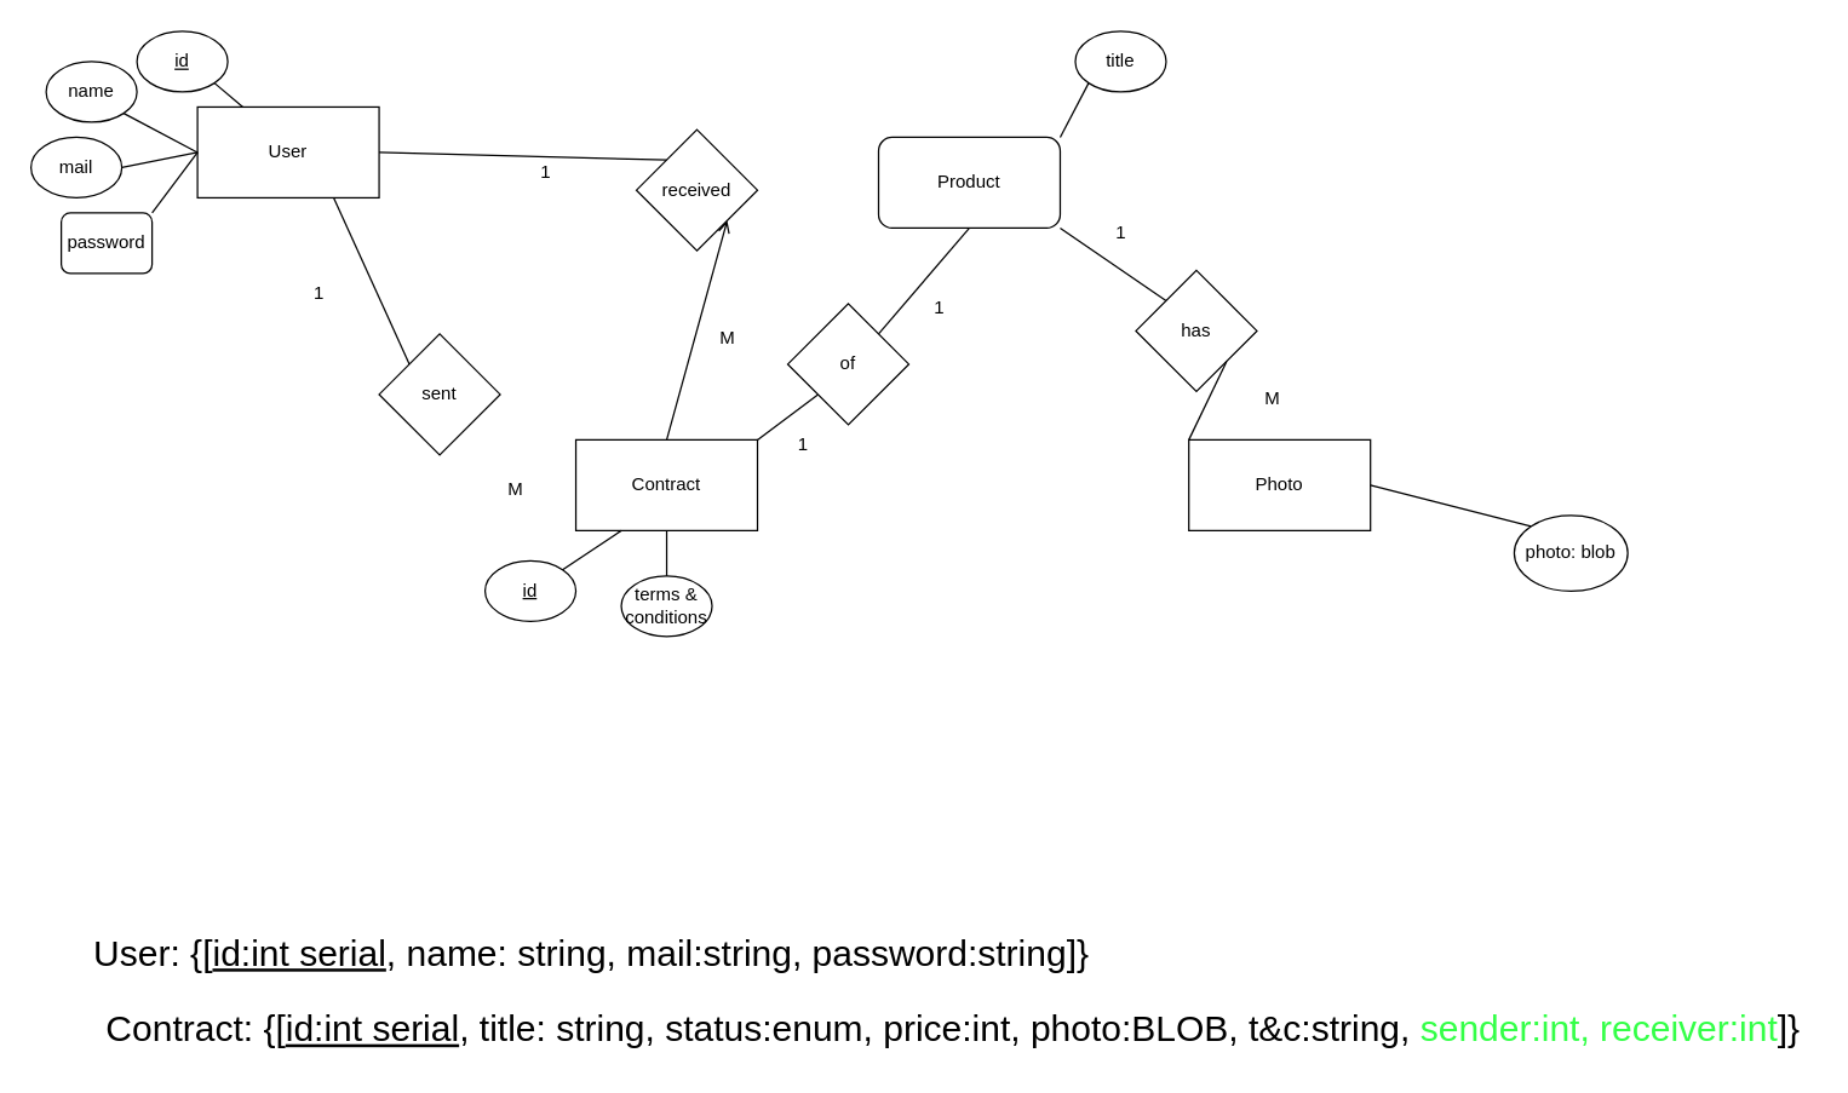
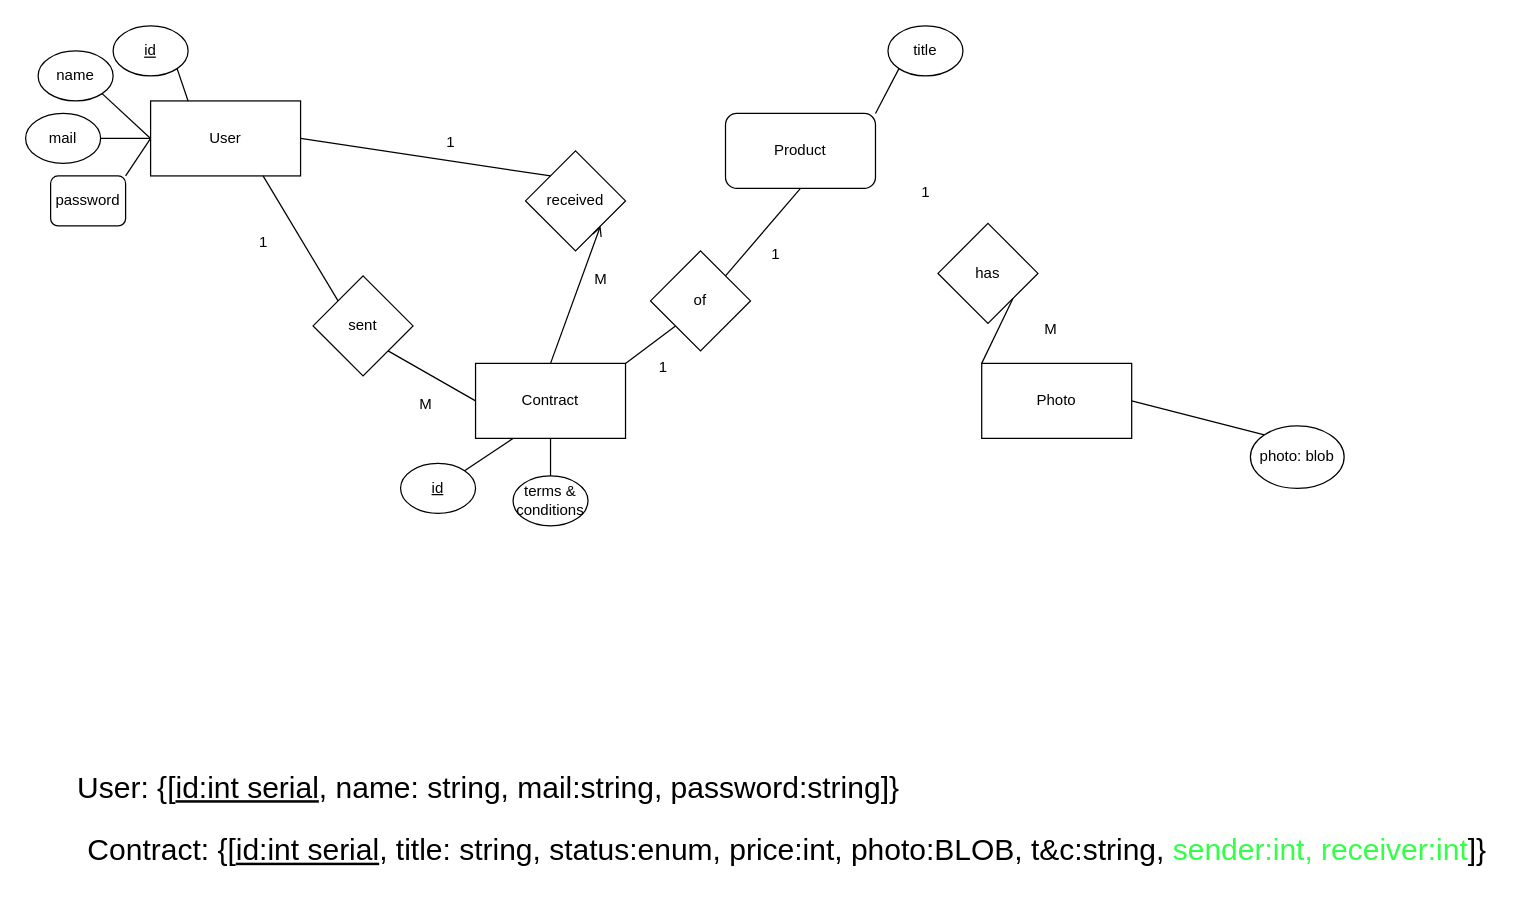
- <mxCell id="2" value="User" style="rounded=0;whiteSpace=wrap;html=1;" vertex="1" parent="1"><mxGeometry x="130" y="70" width="120" height="60" as="geometry" /></mxCell>
+ <mxCell id="2" value="User" style="rounded=0;whiteSpace=wrap;html=1;" vertex="1" parent="1"><mxGeometry x="120" y="80" width="120" height="60" as="geometry" /></mxCell>
- <mxCell id="17" value="received" style="rhombus;whiteSpace=wrap;html=1;" vertex="1" parent="1"><mxGeometry x="420" y="85" width="80" height="80" as="geometry" /></mxCell>
+ <mxCell id="17" value="received" style="rhombus;whiteSpace=wrap;html=1;" vertex="1" parent="1"><mxGeometry x="420" y="120" width="80" height="80" as="geometry" /></mxCell>
- <mxCell id="33" value="" style="endArrow=none;html=1;rounded=0;entryX=1;entryY=1;entryDx=0;entryDy=0;exitX=0;exitY=0;exitDx=0;exitDy=0;" edge="1" parent="1" source="32" target="29"><mxGeometry width="50" height="50" relative="1" as="geometry"><mxPoint x="470" y="400" as="sourcePoint" /><mxPoint x="520" y="350" as="targetPoint" /></mxGeometry></mxCell>
+ <mxCell id="19" value="" style="endArrow=none;html=1;rounded=0;exitX=1;exitY=1;exitDx=0;exitDy=0;entryX=0;entryY=0.5;entryDx=0;entryDy=0;" edge="1" parent="1" source="14" target="11"><mxGeometry width="50" height="50" relative="1" as="geometry"><mxPoint x="420" y="350" as="sourcePoint" /><mxPoint x="470" y="300" as="targetPoint" /></mxGeometry></mxCell>
